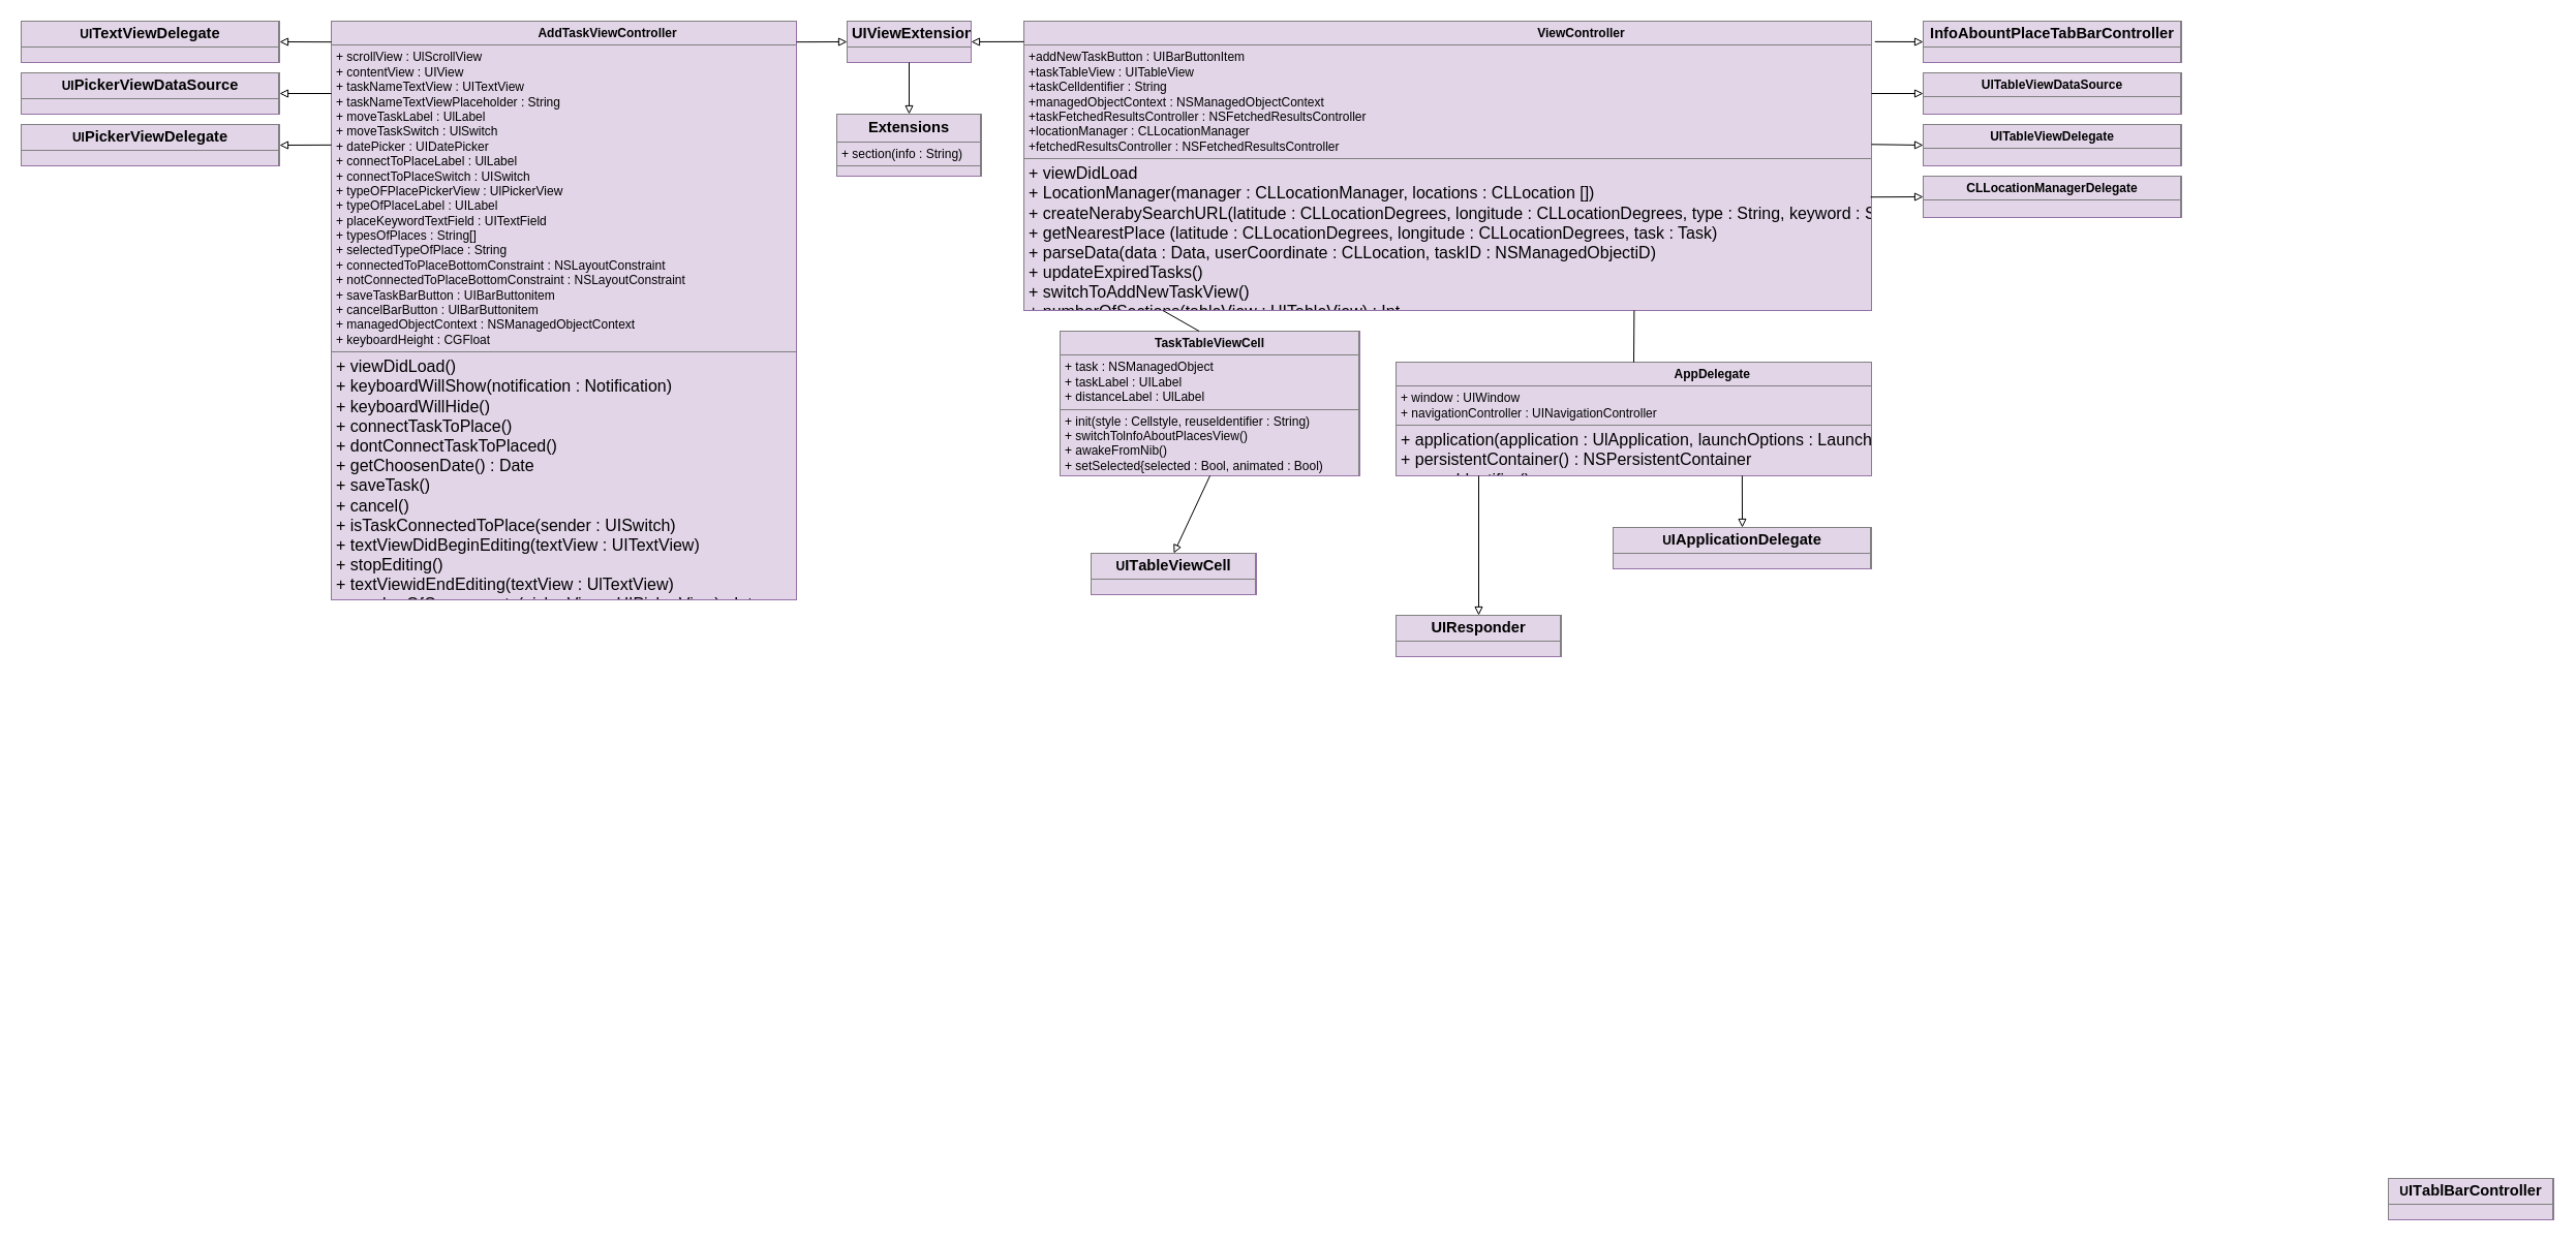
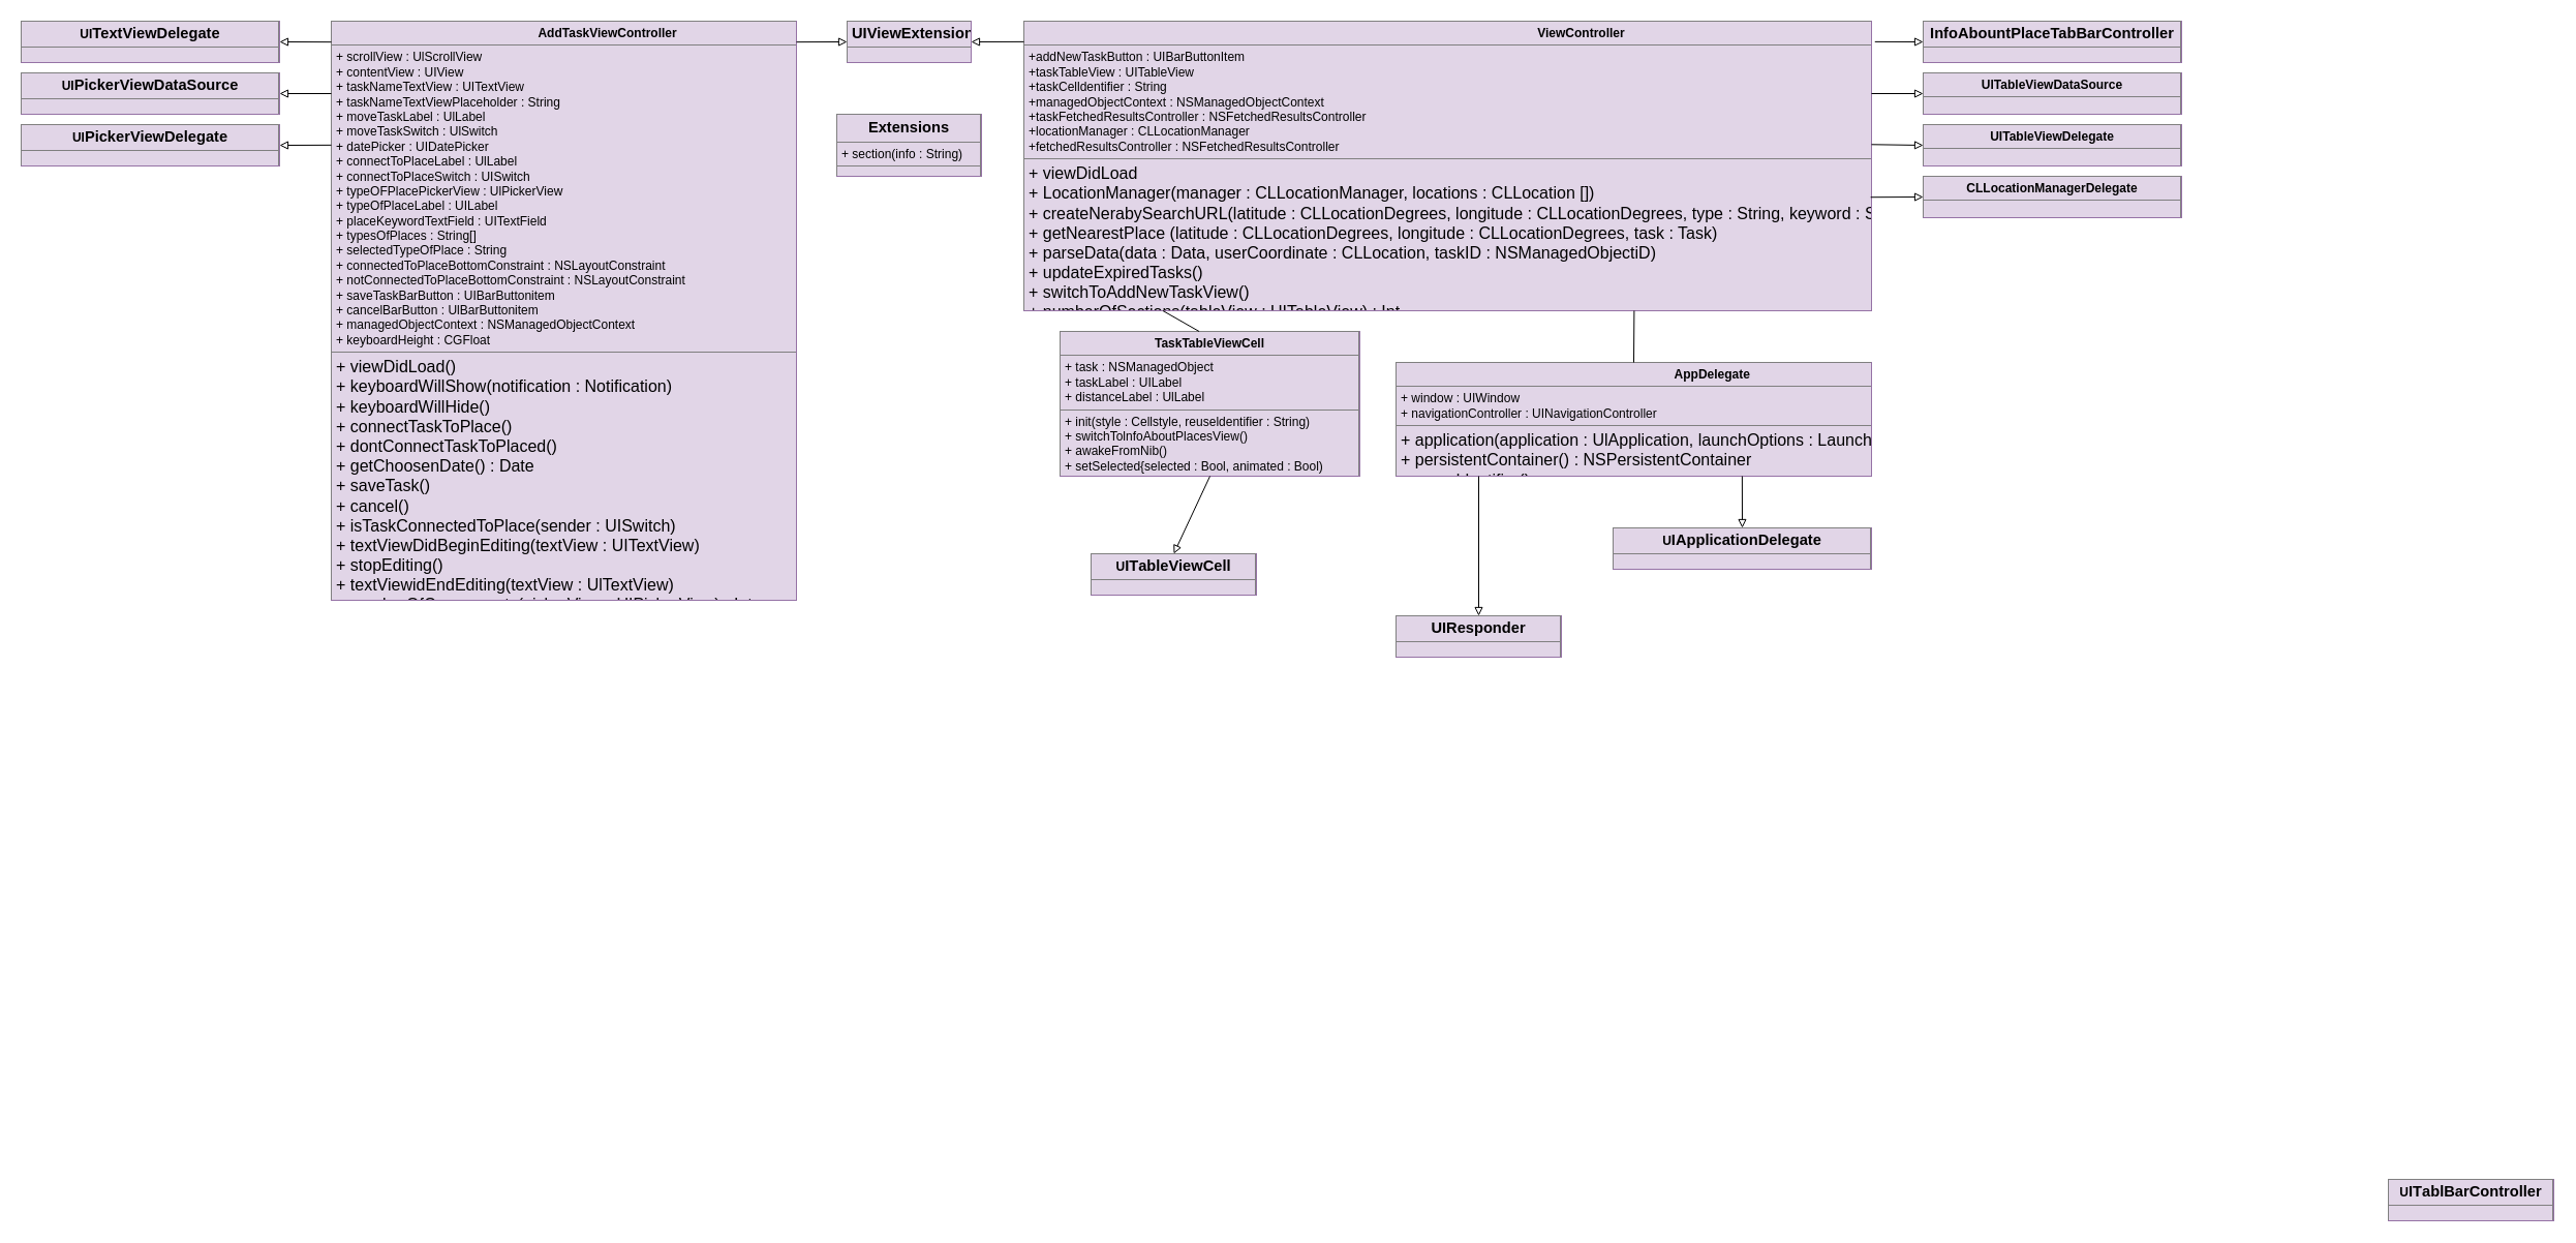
- <mxCell id="29" value="" style="endArrow=block;html=1;endFill=0;exitX=0.5;exitY=1;exitDx=0;exitDy=0;entryX=0.5;entryY=0;entryDx=0;entryDy=0;" edge="1" parent="1" source="13" target="18"><mxGeometry width="50" height="50" relative="1" as="geometry"><mxPoint x="800" y="70.16" as="sourcePoint" /><mxPoint x="849" y="70" as="targetPoint" /></mxGeometry></mxCell>
